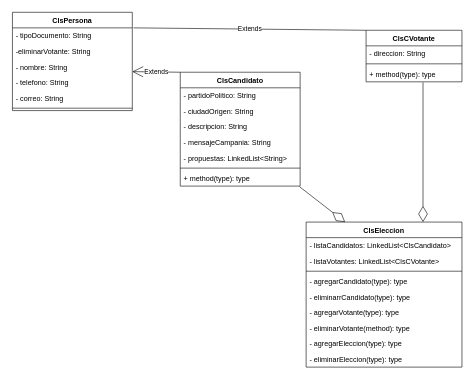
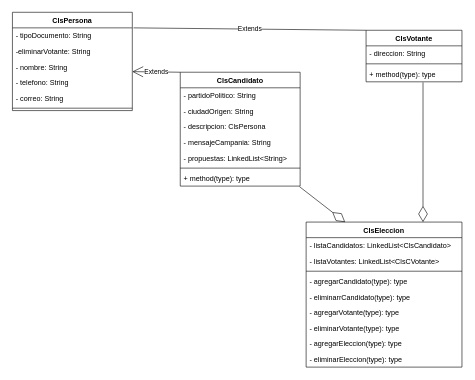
- <mxCell id="10" value="ClsCVotante" style="swimlane;fontStyle=1;align=center;verticalAlign=top;childLayout=stackLayout;horizontal=1;startSize=26;horizontalStack=0;resizeParent=1;resizeParentMax=0;resizeLast=0;collapsible=1;marginBottom=0;" parent="1" vertex="1"><mxGeometry x="610" y="50" width="160" height="86" as="geometry" /></mxCell>
+ <mxCell id="10" value="ClsVotante" style="swimlane;fontStyle=1;align=center;verticalAlign=top;childLayout=stackLayout;horizontal=1;startSize=26;horizontalStack=0;resizeParent=1;resizeParentMax=0;resizeLast=0;collapsible=1;marginBottom=0;" parent="1" vertex="1"><mxGeometry x="610" y="50" width="160" height="86" as="geometry" /></mxCell>
- <mxCell id="5" value="- descripcion: String" style="text;strokeColor=none;fillColor=none;align=left;verticalAlign=top;spacingLeft=4;spacingRight=4;overflow=hidden;rotatable=0;points=[[0,0.5],[1,0.5]];portConstraint=eastwest;" parent="2" vertex="1"><mxGeometry y="78" width="200" height="26" as="geometry" /></mxCell>
+ <mxCell id="5" value="- descripcion: ClsPersona" style="text;strokeColor=none;fillColor=none;align=left;verticalAlign=top;spacingLeft=4;spacingRight=4;overflow=hidden;rotatable=0;points=[[0,0.5],[1,0.5]];portConstraint=eastwest;" parent="2" vertex="1"><mxGeometry y="78" width="200" height="26" as="geometry" /></mxCell>
- <mxCell id="21" value="- eliminarVotante(method): type" style="text;strokeColor=none;fillColor=none;align=left;verticalAlign=top;spacingLeft=4;spacingRight=4;overflow=hidden;rotatable=0;points=[[0,0.5],[1,0.5]];portConstraint=eastwest;" vertex="1" parent="14"><mxGeometry y="164" width="260" height="26" as="geometry" /></mxCell>
+ <mxCell id="21" value="- eliminarVotante(type): type" style="text;strokeColor=none;fillColor=none;align=left;verticalAlign=top;spacingLeft=4;spacingRight=4;overflow=hidden;rotatable=0;points=[[0,0.5],[1,0.5]];portConstraint=eastwest;" vertex="1" parent="14"><mxGeometry y="164" width="260" height="26" as="geometry" /></mxCell>
